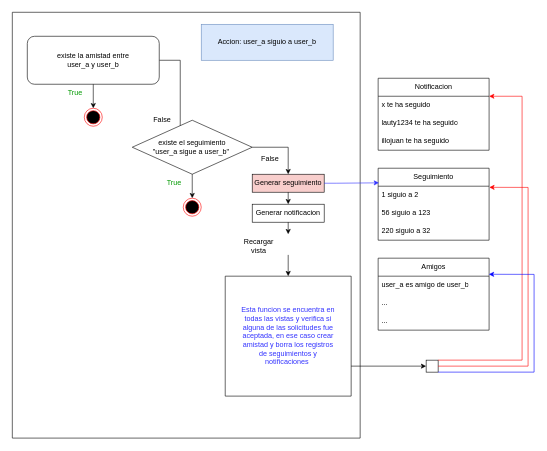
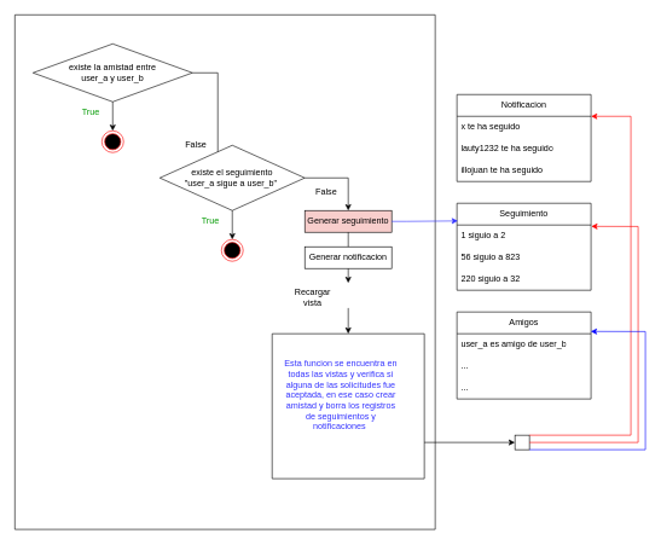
- <mxCell id="30" value="Accion: user_a siguio a user_b" style="rounded=0;whiteSpace=wrap;html=1;fillColor=#dae8fc;strokeColor=#6c8ebf;" vertex="1" parent="8"><mxGeometry x="315" y="20" width="220" height="60" as="geometry" /></mxCell>
- <mxCell id="14" value="existe la amistad entre&lt;br&gt;&amp;nbsp;user_a y user_b&amp;nbsp;" style="whiteSpace=wrap;html=1;rounded=1;" vertex="1" parent="8"><mxGeometry x="25" y="40" width="220" height="80" as="geometry" /></mxCell>
+ <mxCell id="14" value="existe la amistad entre&lt;br&gt;&amp;nbsp;user_a y user_b&amp;nbsp;" style="rhombus;whiteSpace=wrap;html=1;" vertex="1" parent="8"><mxGeometry x="25" y="40" width="220" height="80" as="geometry" /></mxCell>
- <mxCell id="4" value="lauty1234 te ha seguido" style="text;strokeColor=none;fillColor=none;align=left;verticalAlign=middle;spacingLeft=4;spacingRight=4;overflow=hidden;points=[[0,0.5],[1,0.5]];portConstraint=eastwest;rotatable=0;whiteSpace=wrap;html=1;" vertex="1" parent="2"><mxGeometry y="60" width="185" height="30" as="geometry" /></mxCell>
+ <mxCell id="4" value="lauty1232 te ha seguido" style="text;strokeColor=none;fillColor=none;align=left;verticalAlign=middle;spacingLeft=4;spacingRight=4;overflow=hidden;points=[[0,0.5],[1,0.5]];portConstraint=eastwest;rotatable=0;whiteSpace=wrap;html=1;" vertex="1" parent="2"><mxGeometry y="60" width="185" height="30" as="geometry" /></mxCell>
- <mxCell id="23" value="" style="endArrow=classic;html=1;rounded=0;exitX=0.5;exitY=1;exitDx=0;exitDy=0;entryX=0.5;entryY=0;entryDx=0;entryDy=0;" edge="1" parent="8" source="21" target="22"><mxGeometry width="50" height="50" relative="1" as="geometry"><mxPoint x="570" y="550" as="sourcePoint" /><mxPoint x="620" y="500" as="targetPoint" /></mxGeometry></mxCell>
+ <mxCell id="23" value="" style="endArrow=none;html=1;rounded=0;exitX=0.5;exitY=1;exitDx=0;exitDy=0;entryX=0.5;entryY=0;entryDx=0;entryDy=0;" edge="1" parent="8" source="21" target="22"><mxGeometry width="50" height="50" relative="1" as="geometry"><mxPoint x="570" y="550" as="sourcePoint" /><mxPoint x="620" y="500" as="targetPoint" /></mxGeometry></mxCell>
- <mxCell id="37" value="56 siguio a 123" style="text;strokeColor=none;fillColor=none;align=left;verticalAlign=middle;spacingLeft=4;spacingRight=4;overflow=hidden;points=[[0,0.5],[1,0.5]];portConstraint=eastwest;rotatable=0;whiteSpace=wrap;html=1;" vertex="1" parent="35"><mxGeometry y="60" width="185" height="30" as="geometry" /></mxCell>
+ <mxCell id="37" value="56 siguio a 823" style="text;strokeColor=none;fillColor=none;align=left;verticalAlign=middle;spacingLeft=4;spacingRight=4;overflow=hidden;points=[[0,0.5],[1,0.5]];portConstraint=eastwest;rotatable=0;whiteSpace=wrap;html=1;" vertex="1" parent="35"><mxGeometry y="60" width="185" height="30" as="geometry" /></mxCell>
- <mxCell id="28" value="&lt;font color=&quot;#3333ff&quot;&gt;Esta funcion se encuentra en todas las vistas y verifica si alguna de las solicitudes fue aceptada, en ese caso crear amistad y borra los registros de seguimientos y notificaciones&amp;nbsp;&lt;/font&gt;" style="text;html=1;strokeColor=none;fillColor=none;align=center;verticalAlign=middle;whiteSpace=wrap;rounded=0;" vertex="1" parent="27"><mxGeometry x="25" y="25" width="160" height="150" as="geometry" /></mxCell>
+ <mxCell id="28" value="&lt;font color=&quot;#3333ff&quot;&gt;Esta funcion se encuentra en todas las vistas y verifica si alguna de las solicitudes fue aceptada, en ese caso crear amistad y borra los registros de seguimientos y notificaciones&amp;nbsp;&lt;/font&gt;" style="text;html=1;strokeColor=none;fillColor=none;align=center;verticalAlign=middle;whiteSpace=wrap;rounded=0;" vertex="1" parent="27"><mxGeometry x="15" y="10" width="160" height="150" as="geometry" /></mxCell>
